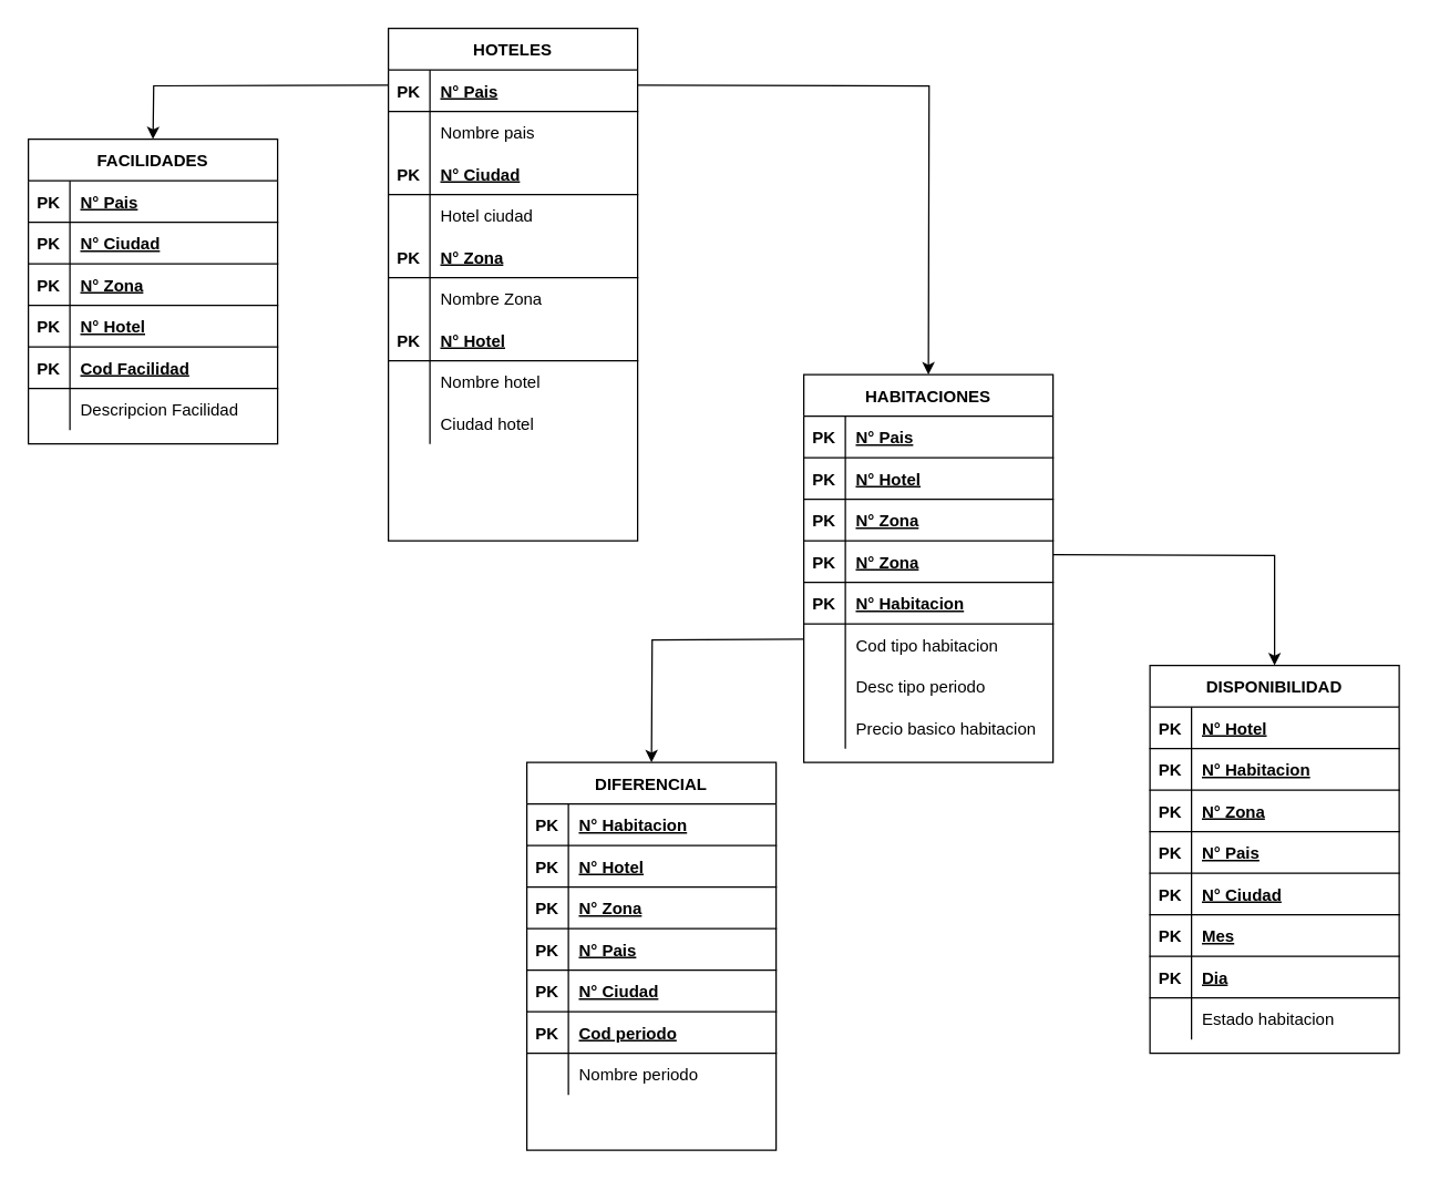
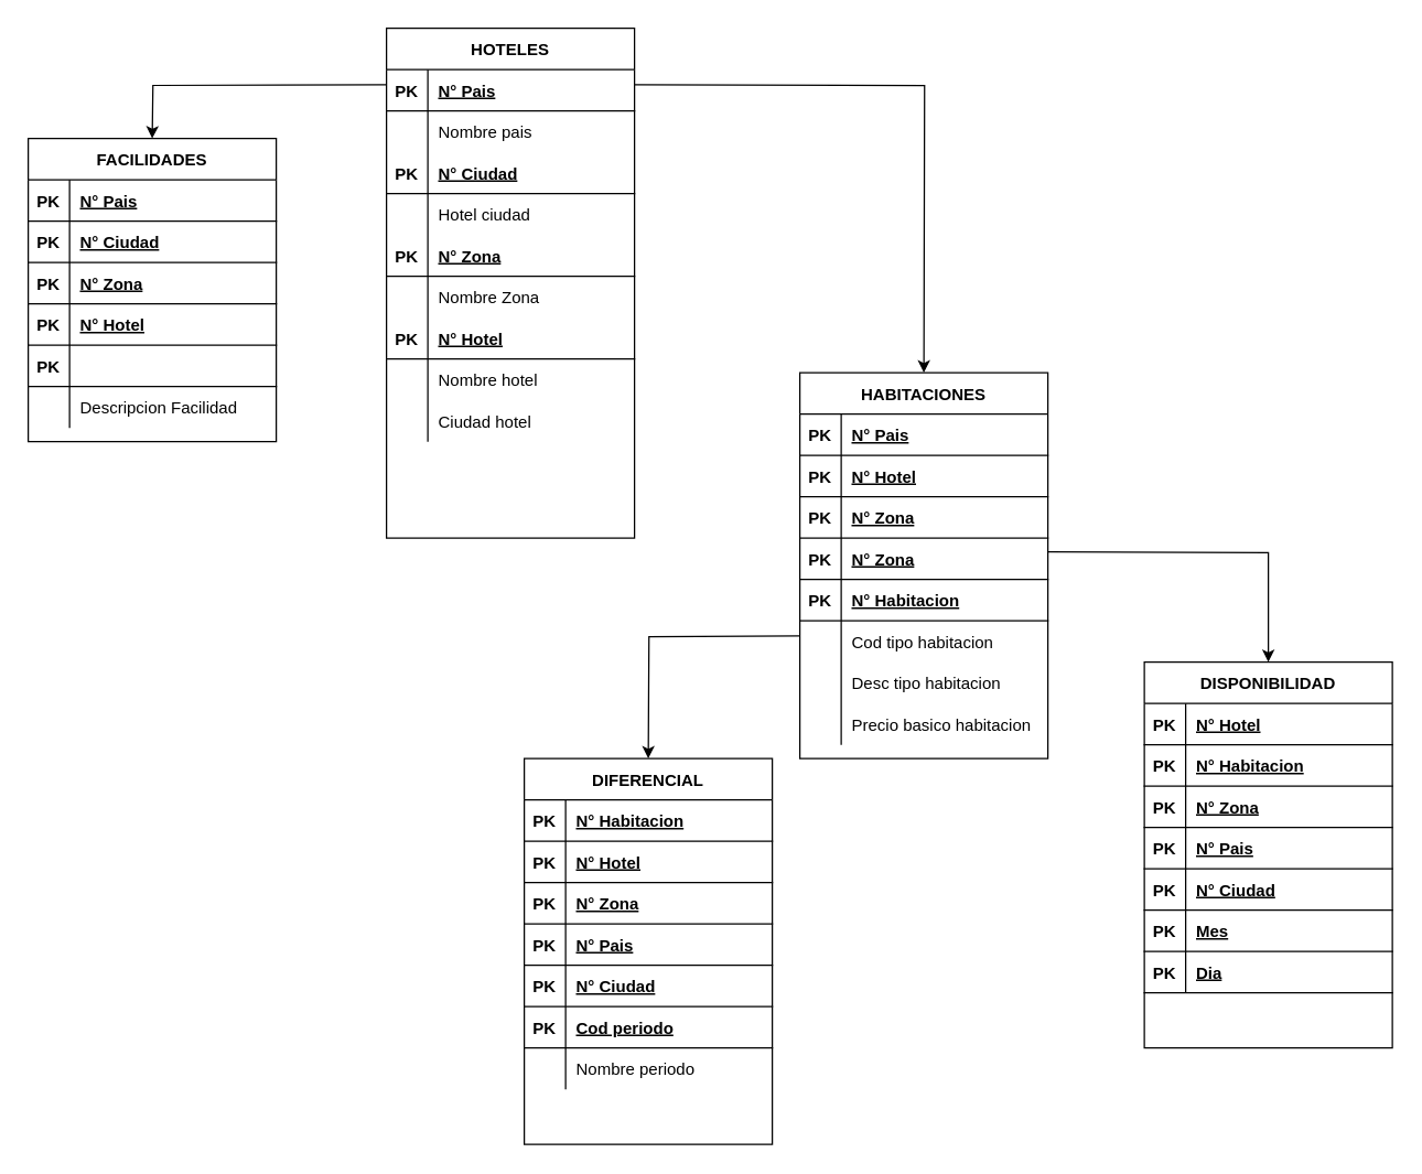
- <mxCell id="21" value="Cod Facilidad" style="shape=partialRectangle;connectable=0;fillColor=none;top=0;left=0;bottom=0;right=0;align=left;spacingLeft=6;fontStyle=5;overflow=hidden;" vertex="1" parent="19"><mxGeometry x="30" width="150" height="30" as="geometry" /></mxCell>
- <mxCell id="78" value="Desc tipo periodo" style="shape=partialRectangle;connectable=0;fillColor=none;top=0;left=0;bottom=0;right=0;align=left;spacingLeft=6;overflow=hidden;" vertex="1" parent="76"><mxGeometry x="30" width="150" height="30" as="geometry" /></mxCell>
+ <mxCell id="78" value="Desc tipo habitacion" style="shape=partialRectangle;connectable=0;fillColor=none;top=0;left=0;bottom=0;right=0;align=left;spacingLeft=6;overflow=hidden;" vertex="1" parent="76"><mxGeometry x="30" width="150" height="30" as="geometry" /></mxCell>
- <mxCell id="106" value="Estado habitacion" style="shape=partialRectangle;connectable=0;fillColor=none;top=0;left=0;bottom=0;right=0;align=left;spacingLeft=6;overflow=hidden;" vertex="1" parent="104"><mxGeometry x="30" width="150" height="30" as="geometry" /></mxCell>
